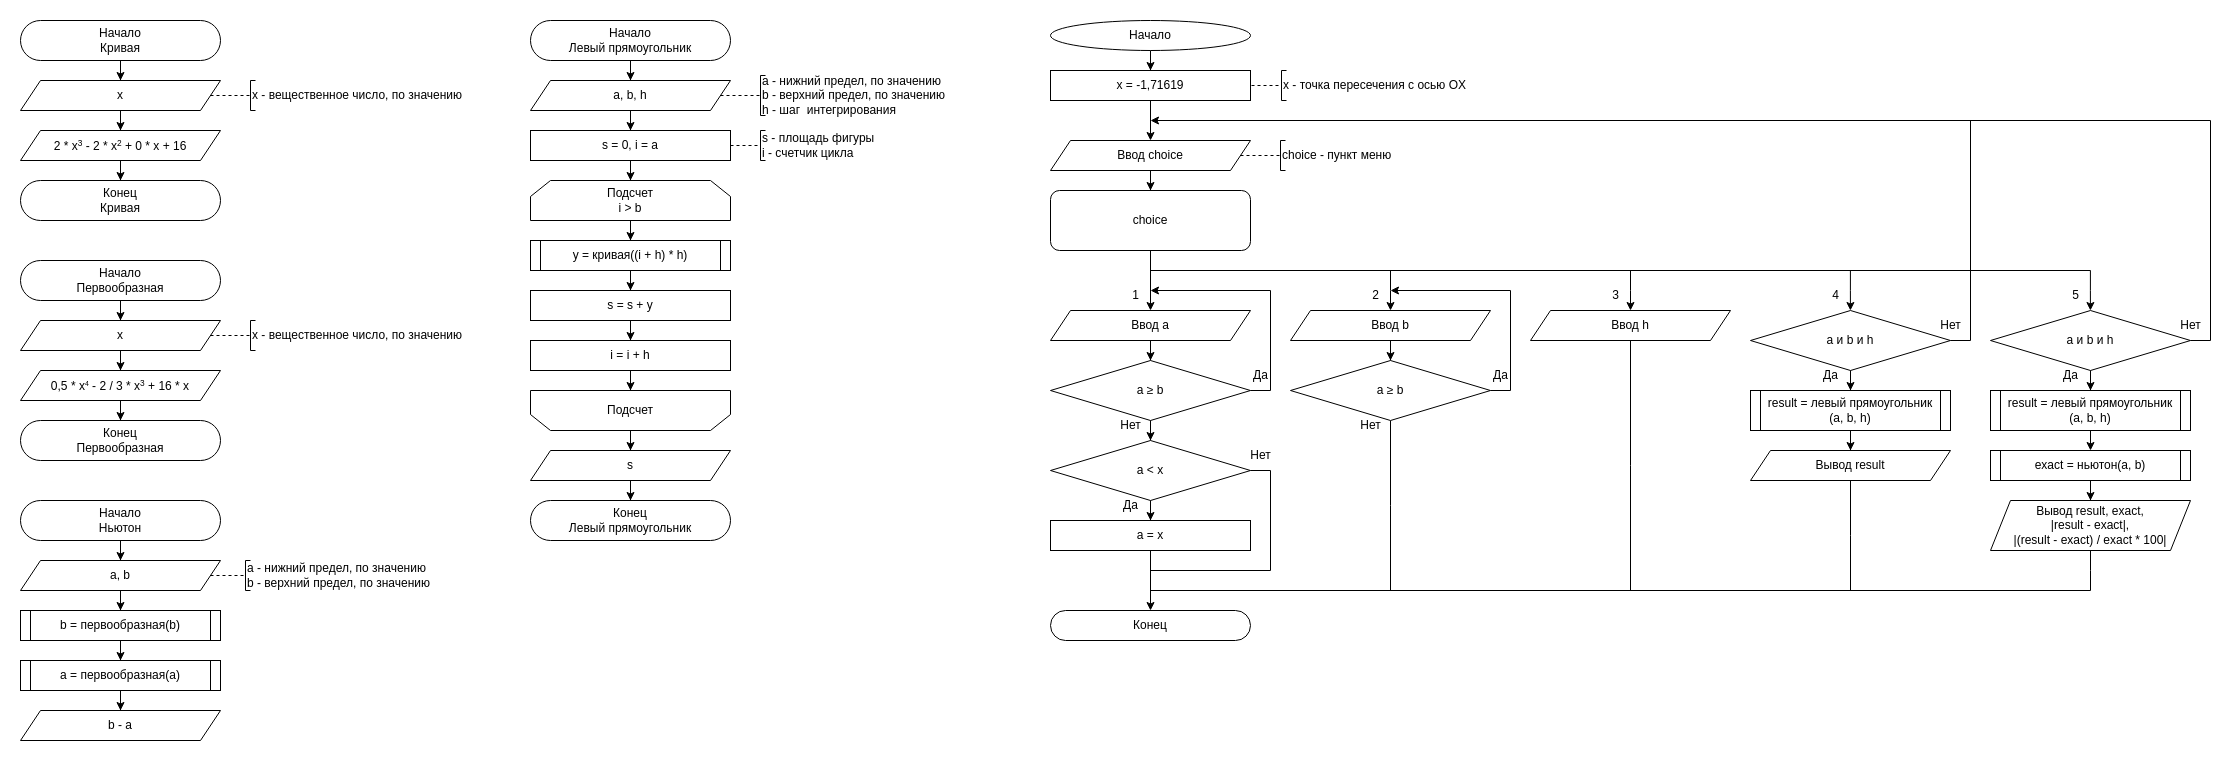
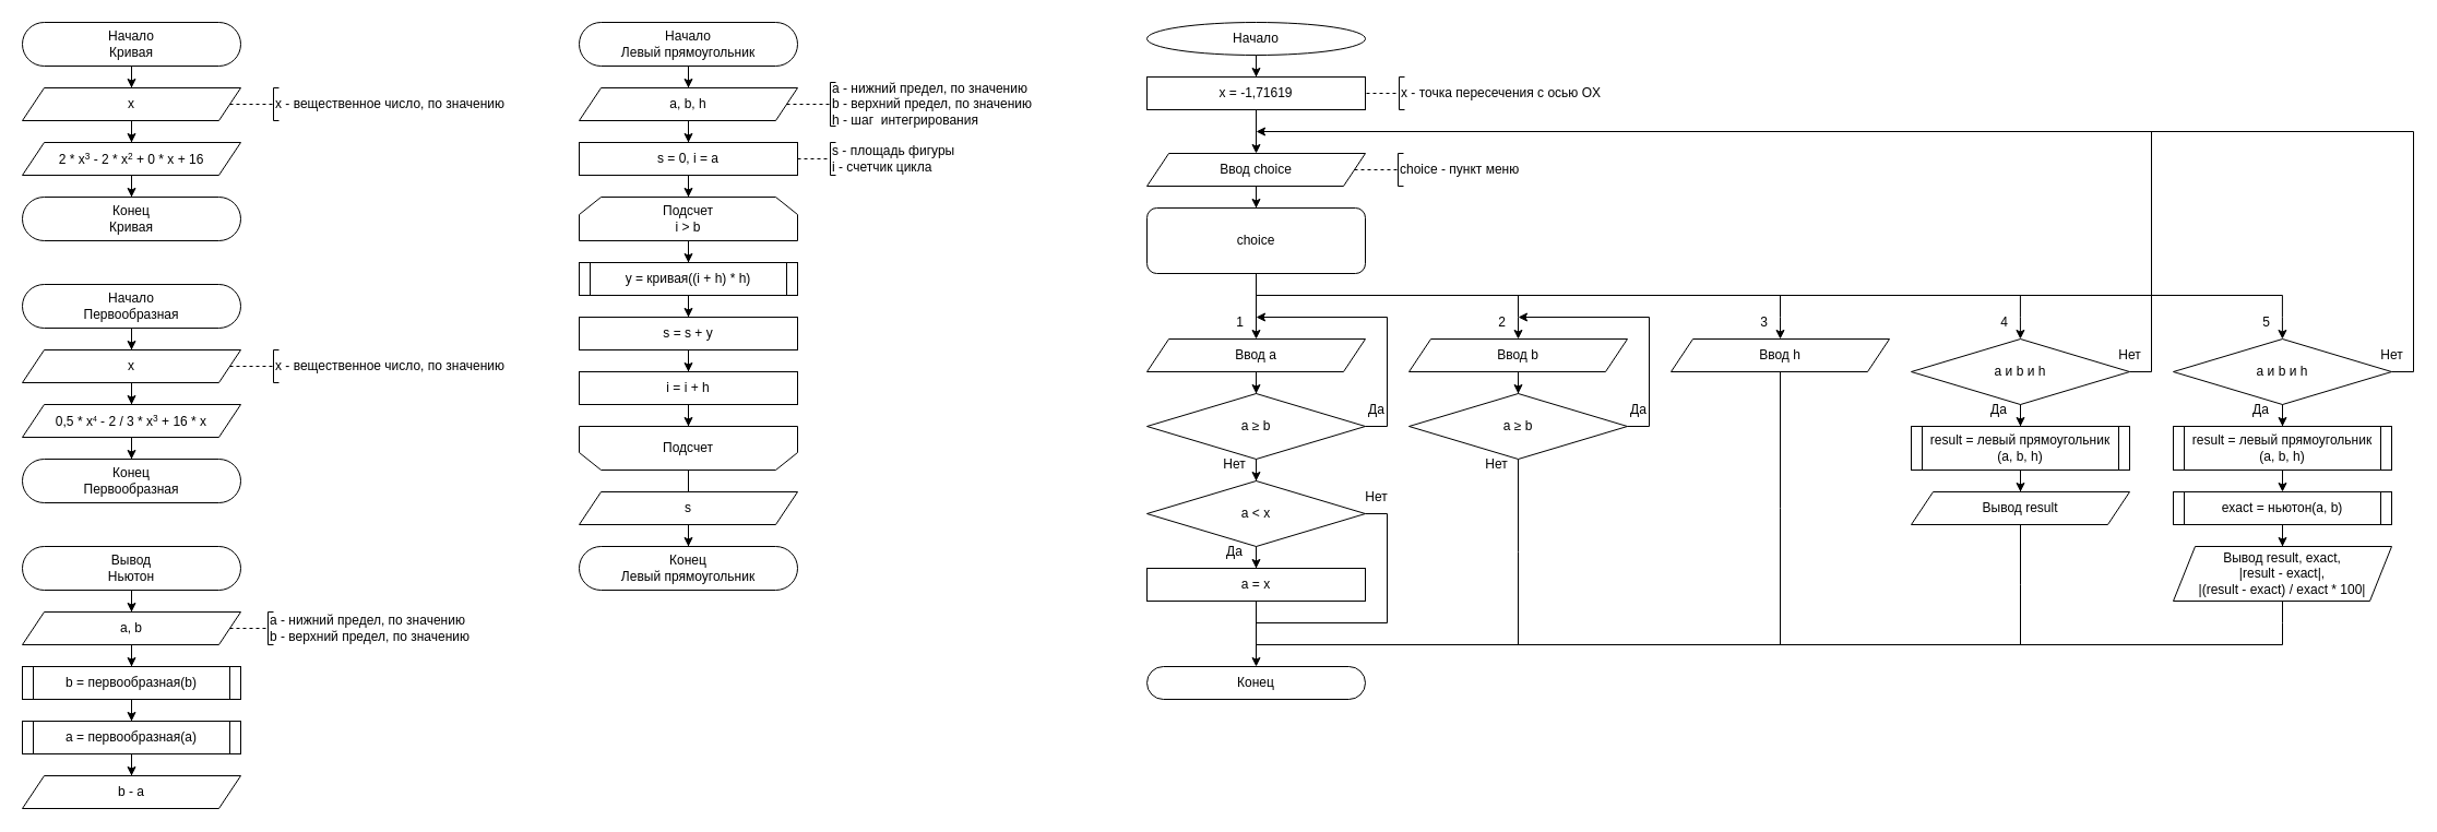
- <mxCell id="41" style="edgeStyle=orthogonalEdgeStyle;rounded=0;orthogonalLoop=1;jettySize=auto;html=1;" parent="1" source="42" target="44" edge="1"><mxGeometry relative="1" as="geometry" /></mxCell>
+ <mxCell id="41" style="edgeStyle=orthogonalEdgeStyle;rounded=0;orthogonalLoop=1;jettySize=auto;html=1;endArrow=none;" parent="1" source="42" target="44" edge="1"><mxGeometry relative="1" as="geometry" /></mxCell>
- <mxCell id="46" value="Начало&lt;div&gt;Ньютон&lt;/div&gt;" style="rounded=1;whiteSpace=wrap;html=1;arcSize=50;" parent="1" vertex="1"><mxGeometry x="20" y="500" width="200" height="40" as="geometry" /></mxCell>
+ <mxCell id="46" value="Вывод&lt;div&gt;Ньютон&lt;/div&gt;" style="rounded=1;whiteSpace=wrap;html=1;arcSize=50;" parent="1" vertex="1"><mxGeometry x="20" y="500" width="200" height="40" as="geometry" /></mxCell>
